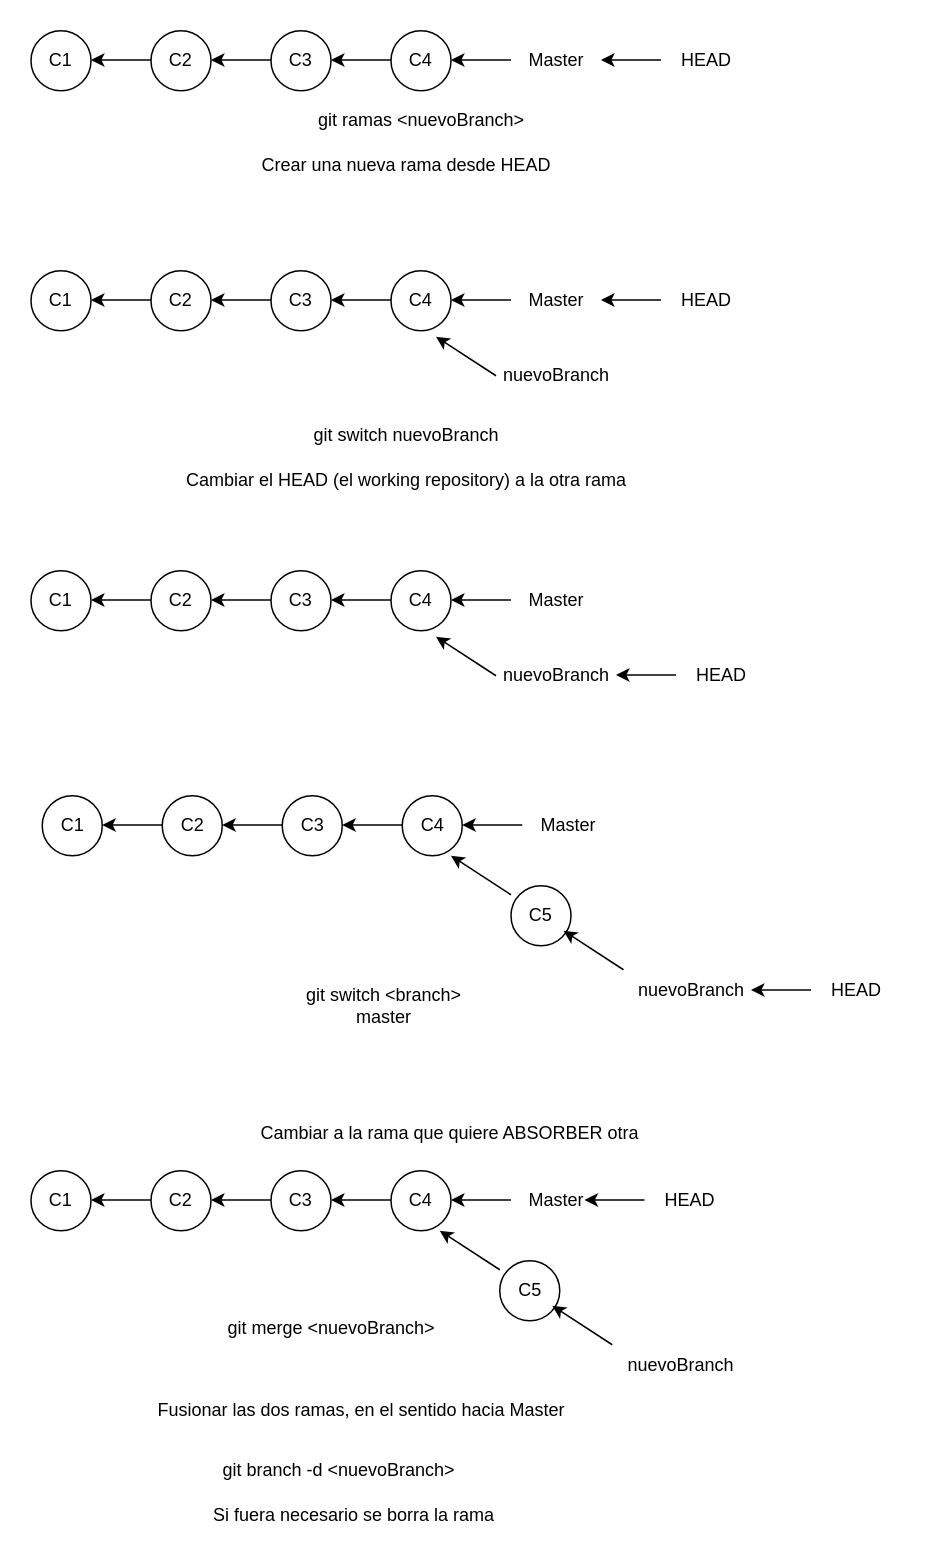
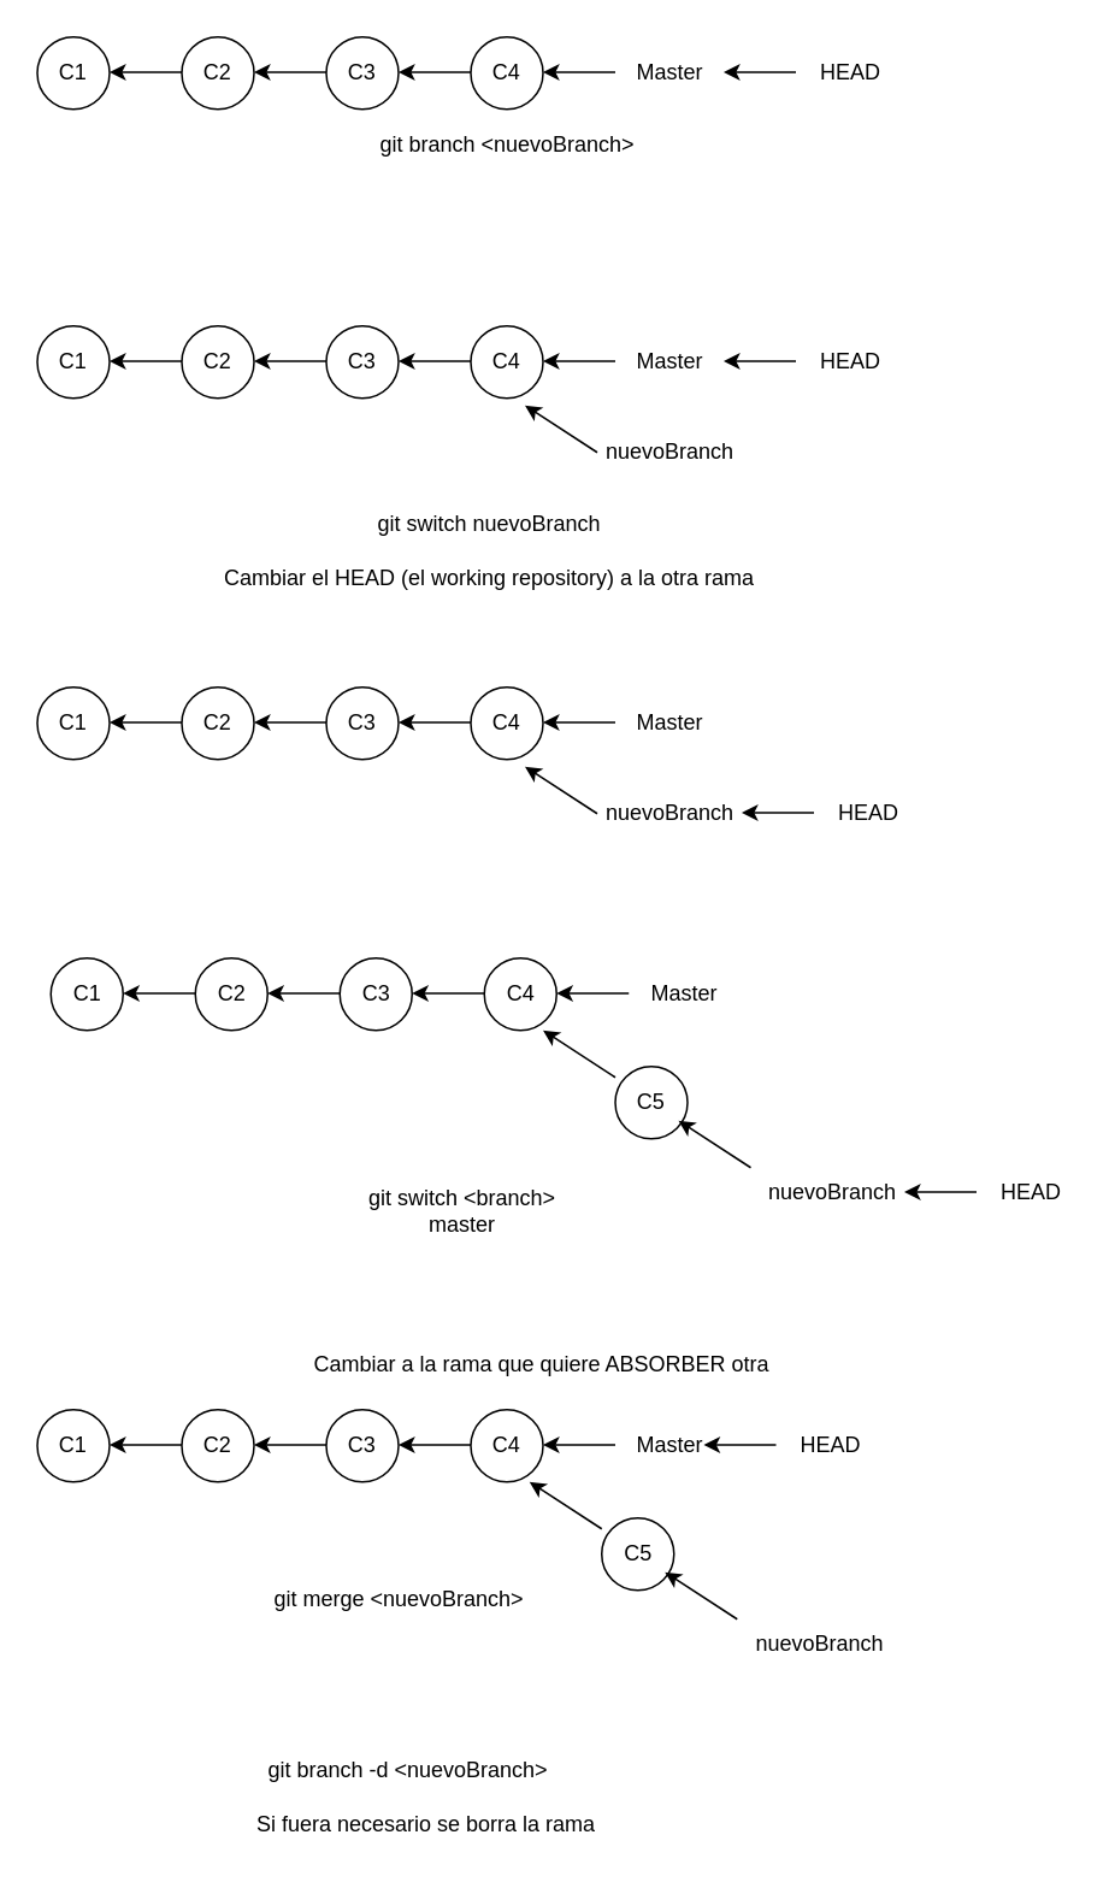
- <mxCell id="13" value="git ramas &amp;lt;nuevoBranch&amp;gt;" style="text;html=1;align=center;verticalAlign=middle;resizable=0;points=[];autosize=1;" vertex="1" parent="1"><mxGeometry x="200" y="70" width="160" height="20" as="geometry" /></mxCell>
+ <mxCell id="13" value="git branch &amp;lt;nuevoBranch&amp;gt;" style="text;html=1;align=center;verticalAlign=middle;resizable=0;points=[];autosize=1;" vertex="1" parent="1"><mxGeometry x="200" y="70" width="160" height="20" as="geometry" /></mxCell>
- <mxCell id="25" value="Crear una nueva rama desde HEAD" style="text;html=1;align=center;verticalAlign=middle;resizable=0;points=[];autosize=1;" vertex="1" parent="1"><mxGeometry x="165" y="100" width="210" height="20" as="geometry" /></mxCell>
- <mxCell id="76" value="Fusionar las dos ramas, en el sentido hacia Master" style="text;html=1;align=center;verticalAlign=middle;resizable=0;points=[];autosize=1;" vertex="1" parent="1"><mxGeometry x="95" y="930" width="290" height="20" as="geometry" /></mxCell>
